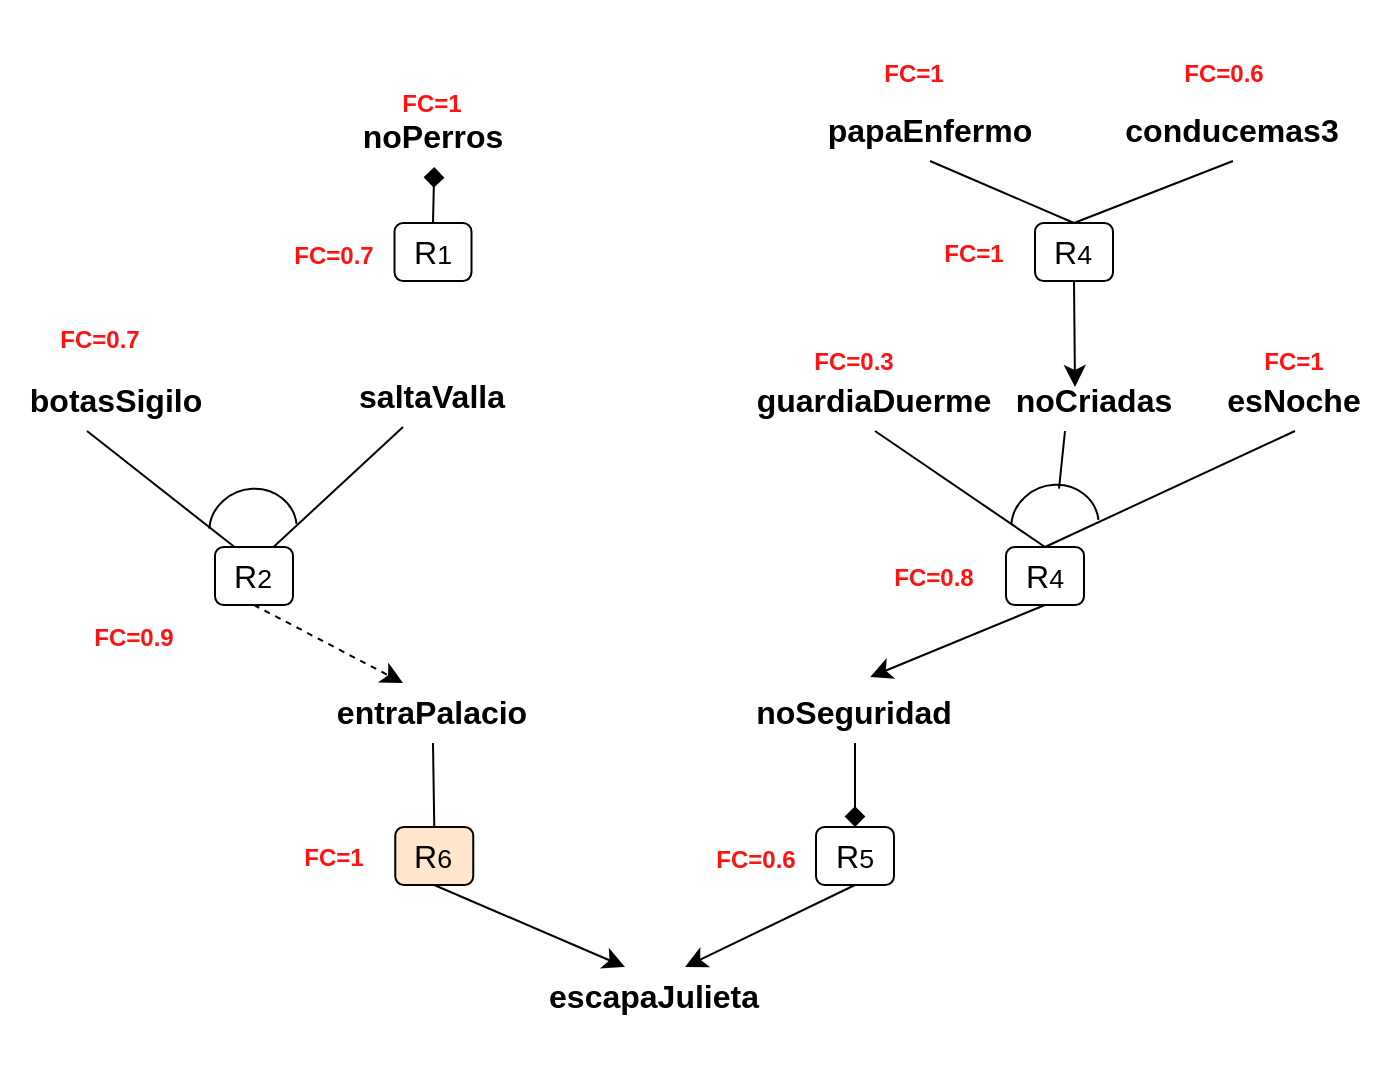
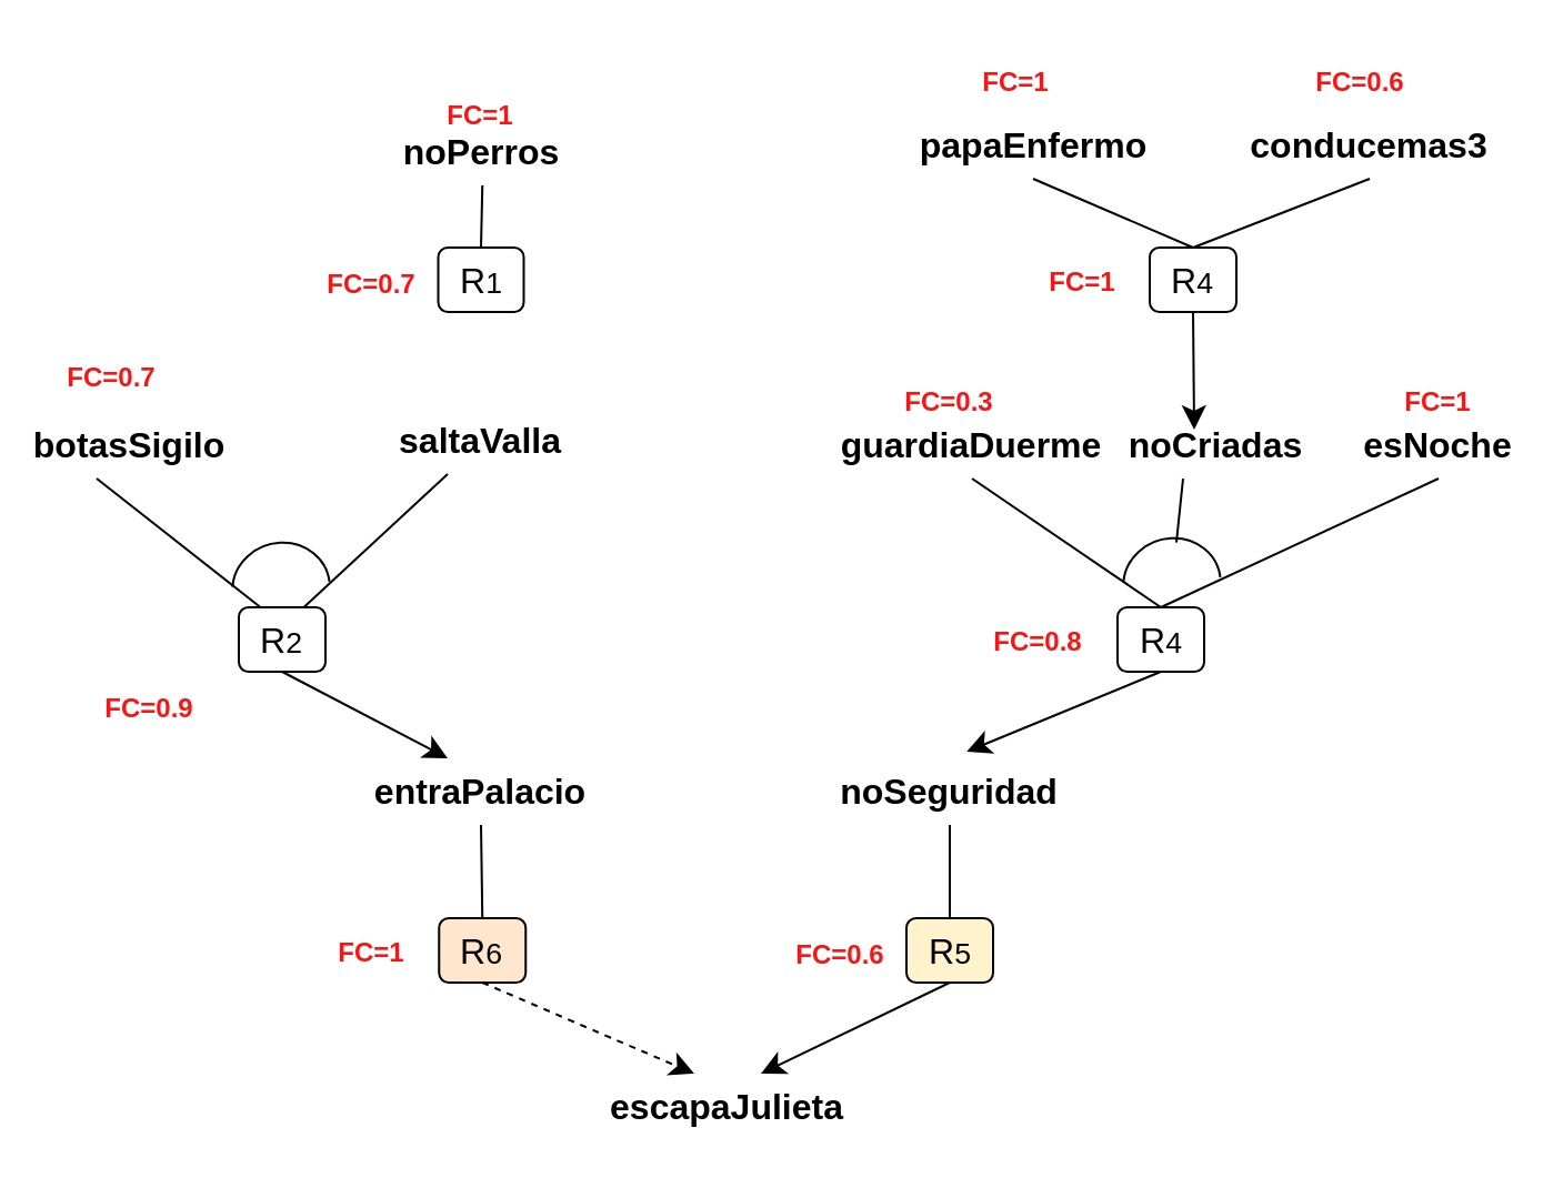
- <mxCell id="19" value="" style="endArrow=diamond;html=1;rounded=0;fontSize=12;startSize=8;endSize=8;edgeStyle=none;curved=1;entryX=0.5;entryY=1;entryDx=0;entryDy=0;exitX=0.5;exitY=0;exitDx=0;exitDy=0;" edge="1" parent="1" source="13" target="7"><mxGeometry width="50" height="50" relative="1" as="geometry"><mxPoint x="191" y="161" as="sourcePoint" /><mxPoint x="241" y="111" as="targetPoint" /></mxGeometry></mxCell>
+ <mxCell id="19" value="" style="endArrow=none;html=1;rounded=0;fontSize=12;startSize=8;endSize=8;edgeStyle=none;curved=1;entryX=0.5;entryY=1;entryDx=0;entryDy=0;exitX=0.5;exitY=0;exitDx=0;exitDy=0;" edge="1" parent="1" source="13" target="7"><mxGeometry width="50" height="50" relative="1" as="geometry"><mxPoint x="191" y="161" as="sourcePoint" /><mxPoint x="241" y="111" as="targetPoint" /></mxGeometry></mxCell>
- <mxCell id="11" style="edgeStyle=none;curved=1;rounded=0;orthogonalLoop=1;jettySize=auto;html=1;exitX=0.5;exitY=1;exitDx=0;exitDy=0;entryX=0.25;entryY=0;entryDx=0;entryDy=0;fontSize=12;startSize=8;endSize=8;dashed=1;" edge="1" parent="1" source="12" target="8"><mxGeometry relative="1" as="geometry" /></mxCell>
+ <mxCell id="11" style="edgeStyle=none;curved=1;rounded=0;orthogonalLoop=1;jettySize=auto;html=1;exitX=0.5;exitY=1;exitDx=0;exitDy=0;entryX=0.25;entryY=0;entryDx=0;entryDy=0;fontSize=12;startSize=8;endSize=8;" edge="1" parent="1" source="12" target="8"><mxGeometry relative="1" as="geometry" /></mxCell>
- <mxCell id="43" value="" style="endArrow=diamond;html=1;rounded=0;fontSize=12;startSize=8;endSize=8;edgeStyle=none;curved=1;entryX=0.5;entryY=0;entryDx=0;entryDy=0;exitX=0.5;exitY=1;exitDx=0;exitDy=0;" edge="1" parent="1" source="37" target="42"><mxGeometry width="50" height="50" relative="1" as="geometry"><mxPoint x="539" y="254" as="sourcePoint" /><mxPoint x="550" y="225" as="targetPoint" /></mxGeometry></mxCell>
+ <mxCell id="43" value="" style="endArrow=none;html=1;rounded=0;fontSize=12;startSize=8;endSize=8;edgeStyle=none;curved=1;entryX=0.5;entryY=0;entryDx=0;entryDy=0;exitX=0.5;exitY=1;exitDx=0;exitDy=0;" edge="1" parent="1" source="37" target="42"><mxGeometry width="50" height="50" relative="1" as="geometry"><mxPoint x="539" y="254" as="sourcePoint" /><mxPoint x="550" y="225" as="targetPoint" /></mxGeometry></mxCell>
- <mxCell id="42" value="R&lt;span style=&quot;font-size: 13.333px;&quot;&gt;5&lt;/span&gt;" style="rounded=1;whiteSpace=wrap;html=1;fontSize=16;" vertex="1" parent="1"><mxGeometry x="407.5" y="413" width="39" height="29" as="geometry" /></mxCell>
+ <mxCell id="42" value="R&lt;span style=&quot;font-size: 13.333px;&quot;&gt;5&lt;/span&gt;" style="rounded=1;whiteSpace=wrap;html=1;fontSize=16;fillColor=#fff2cc;" vertex="1" parent="1"><mxGeometry x="407.5" y="413" width="39" height="29" as="geometry" /></mxCell>
- <mxCell id="18" style="edgeStyle=none;curved=1;rounded=0;orthogonalLoop=1;jettySize=auto;html=1;entryX=0.25;entryY=0;entryDx=0;entryDy=0;fontSize=12;startSize=8;endSize=8;exitX=0.5;exitY=1;exitDx=0;exitDy=0;" edge="1" parent="1" source="41" target="4"><mxGeometry relative="1" as="geometry"><mxPoint x="257" y="443" as="sourcePoint" /></mxGeometry></mxCell>
+ <mxCell id="18" style="edgeStyle=none;curved=1;rounded=0;orthogonalLoop=1;jettySize=auto;html=1;entryX=0.25;entryY=0;entryDx=0;entryDy=0;fontSize=12;startSize=8;endSize=8;exitX=0.5;exitY=1;exitDx=0;exitDy=0;dashed=1;" edge="1" parent="1" source="41" target="4"><mxGeometry relative="1" as="geometry"><mxPoint x="257" y="443" as="sourcePoint" /></mxGeometry></mxCell>
